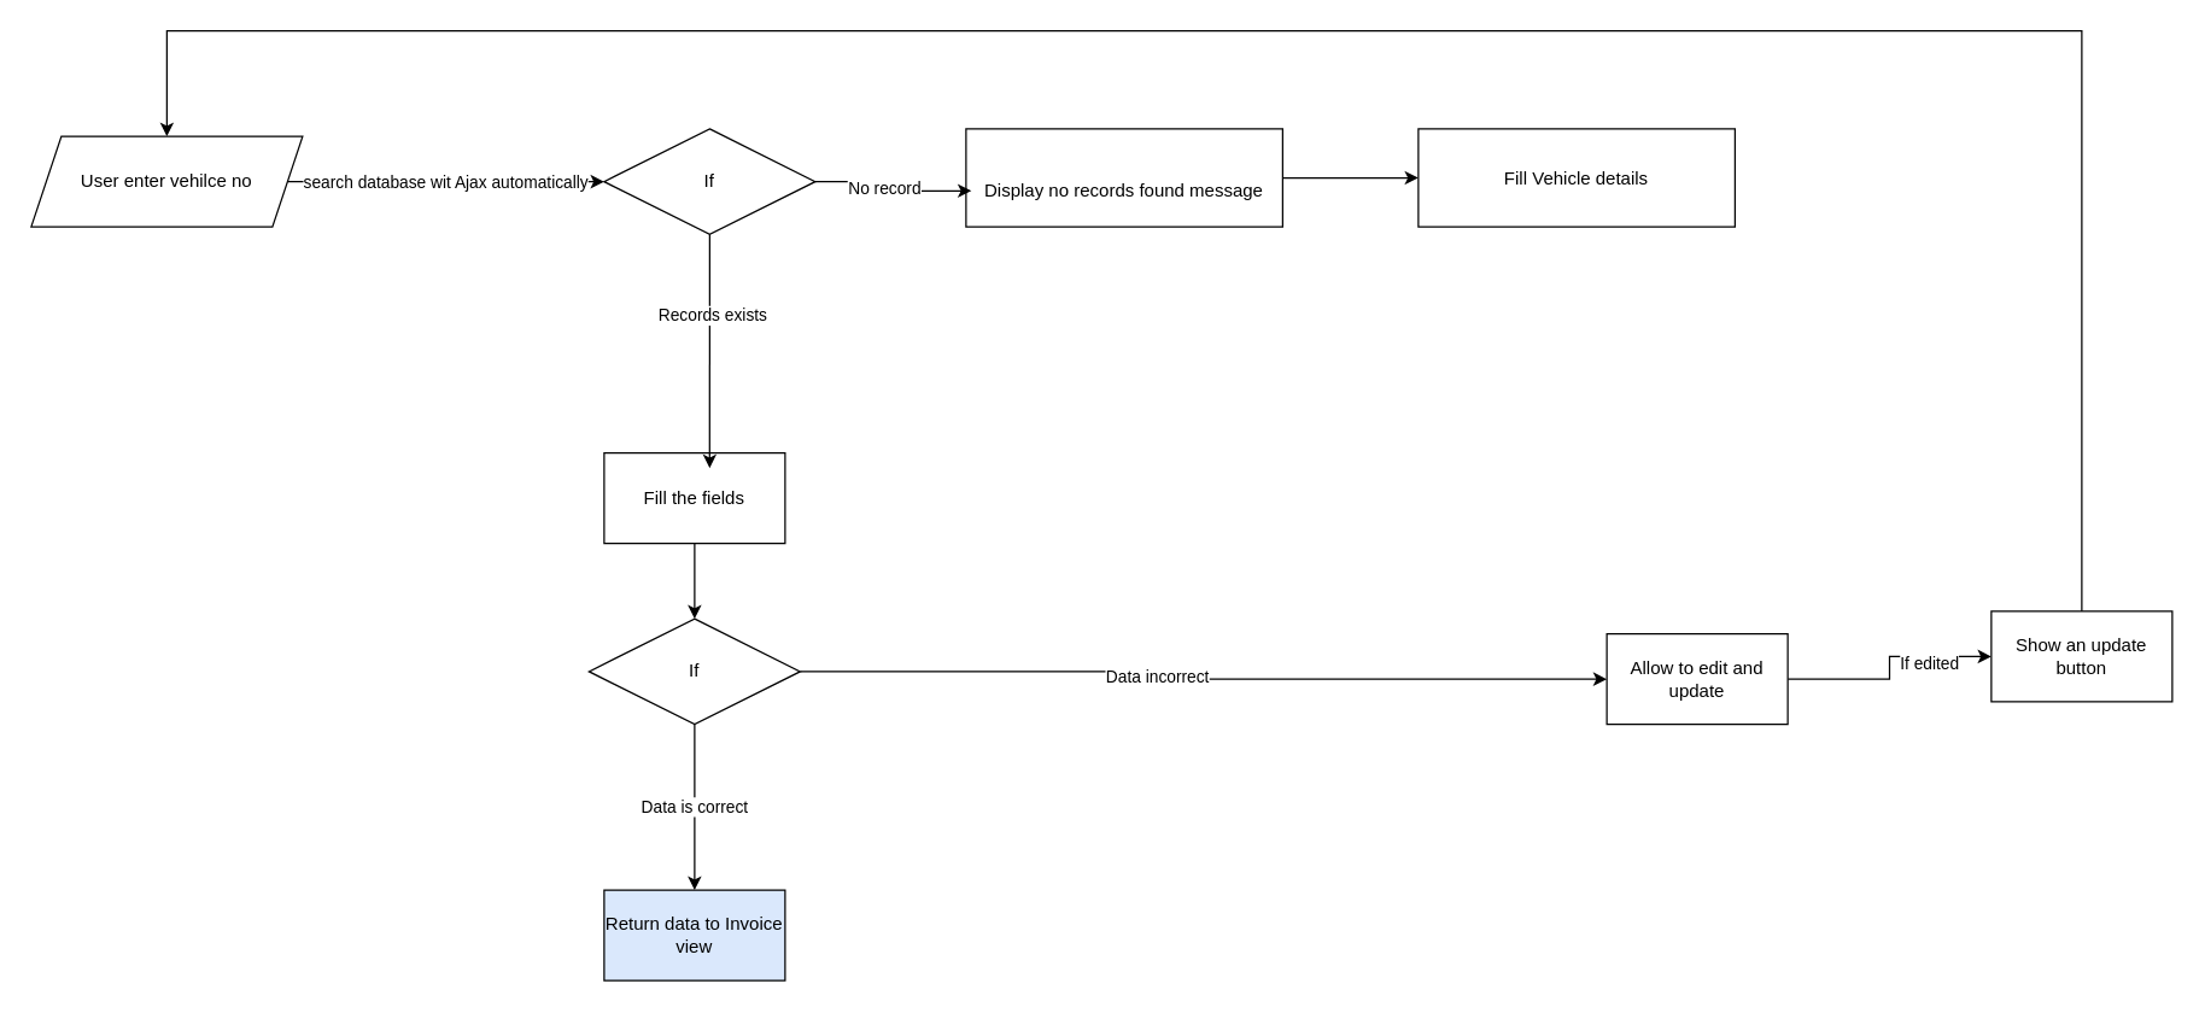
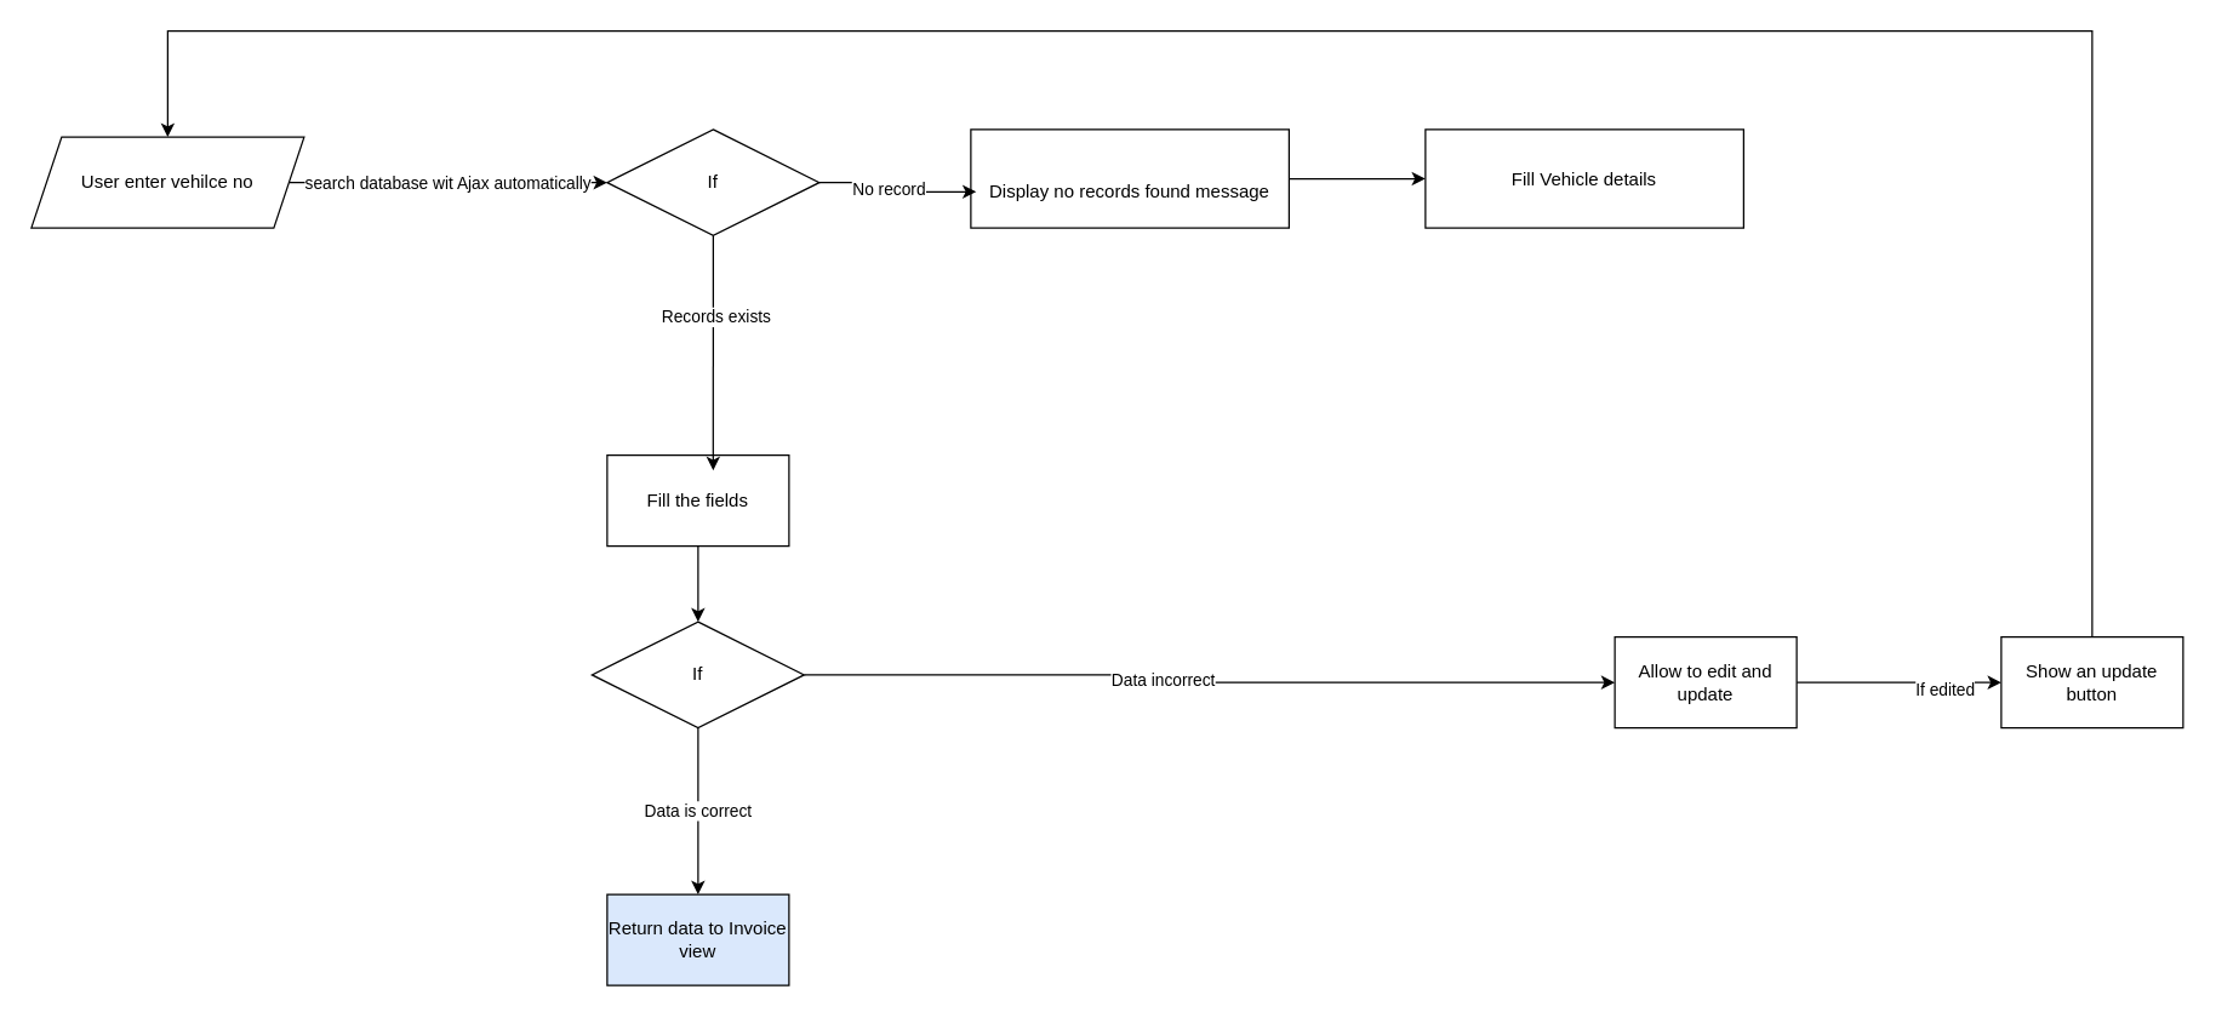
- <mxCell id="24" value="Show an update button" style="rounded=0;whiteSpace=wrap;html=1;" vertex="1" parent="1"><mxGeometry x="1320" y="405" width="120" height="60" as="geometry" /></mxCell>
+ <mxCell id="24" value="Show an update button" style="rounded=0;whiteSpace=wrap;html=1;" vertex="1" parent="1"><mxGeometry x="1320" y="420" width="120" height="60" as="geometry" /></mxCell>
